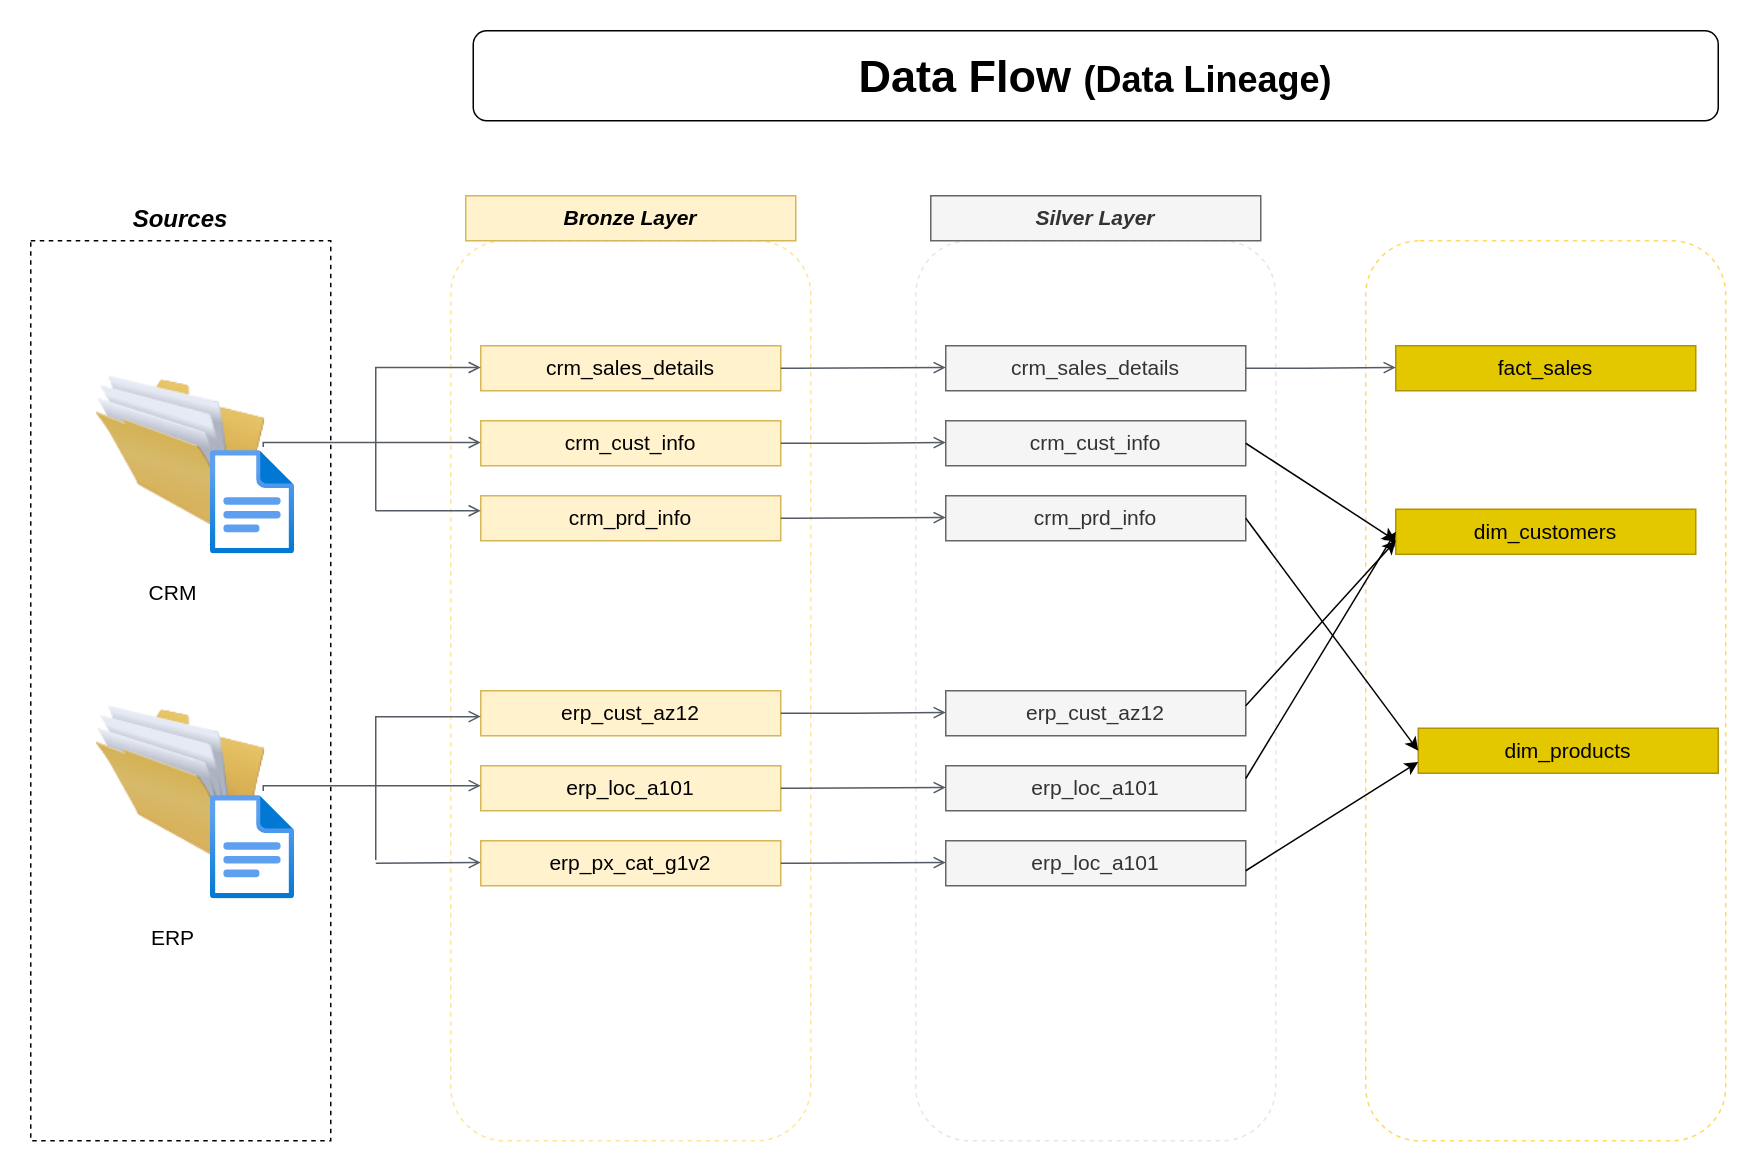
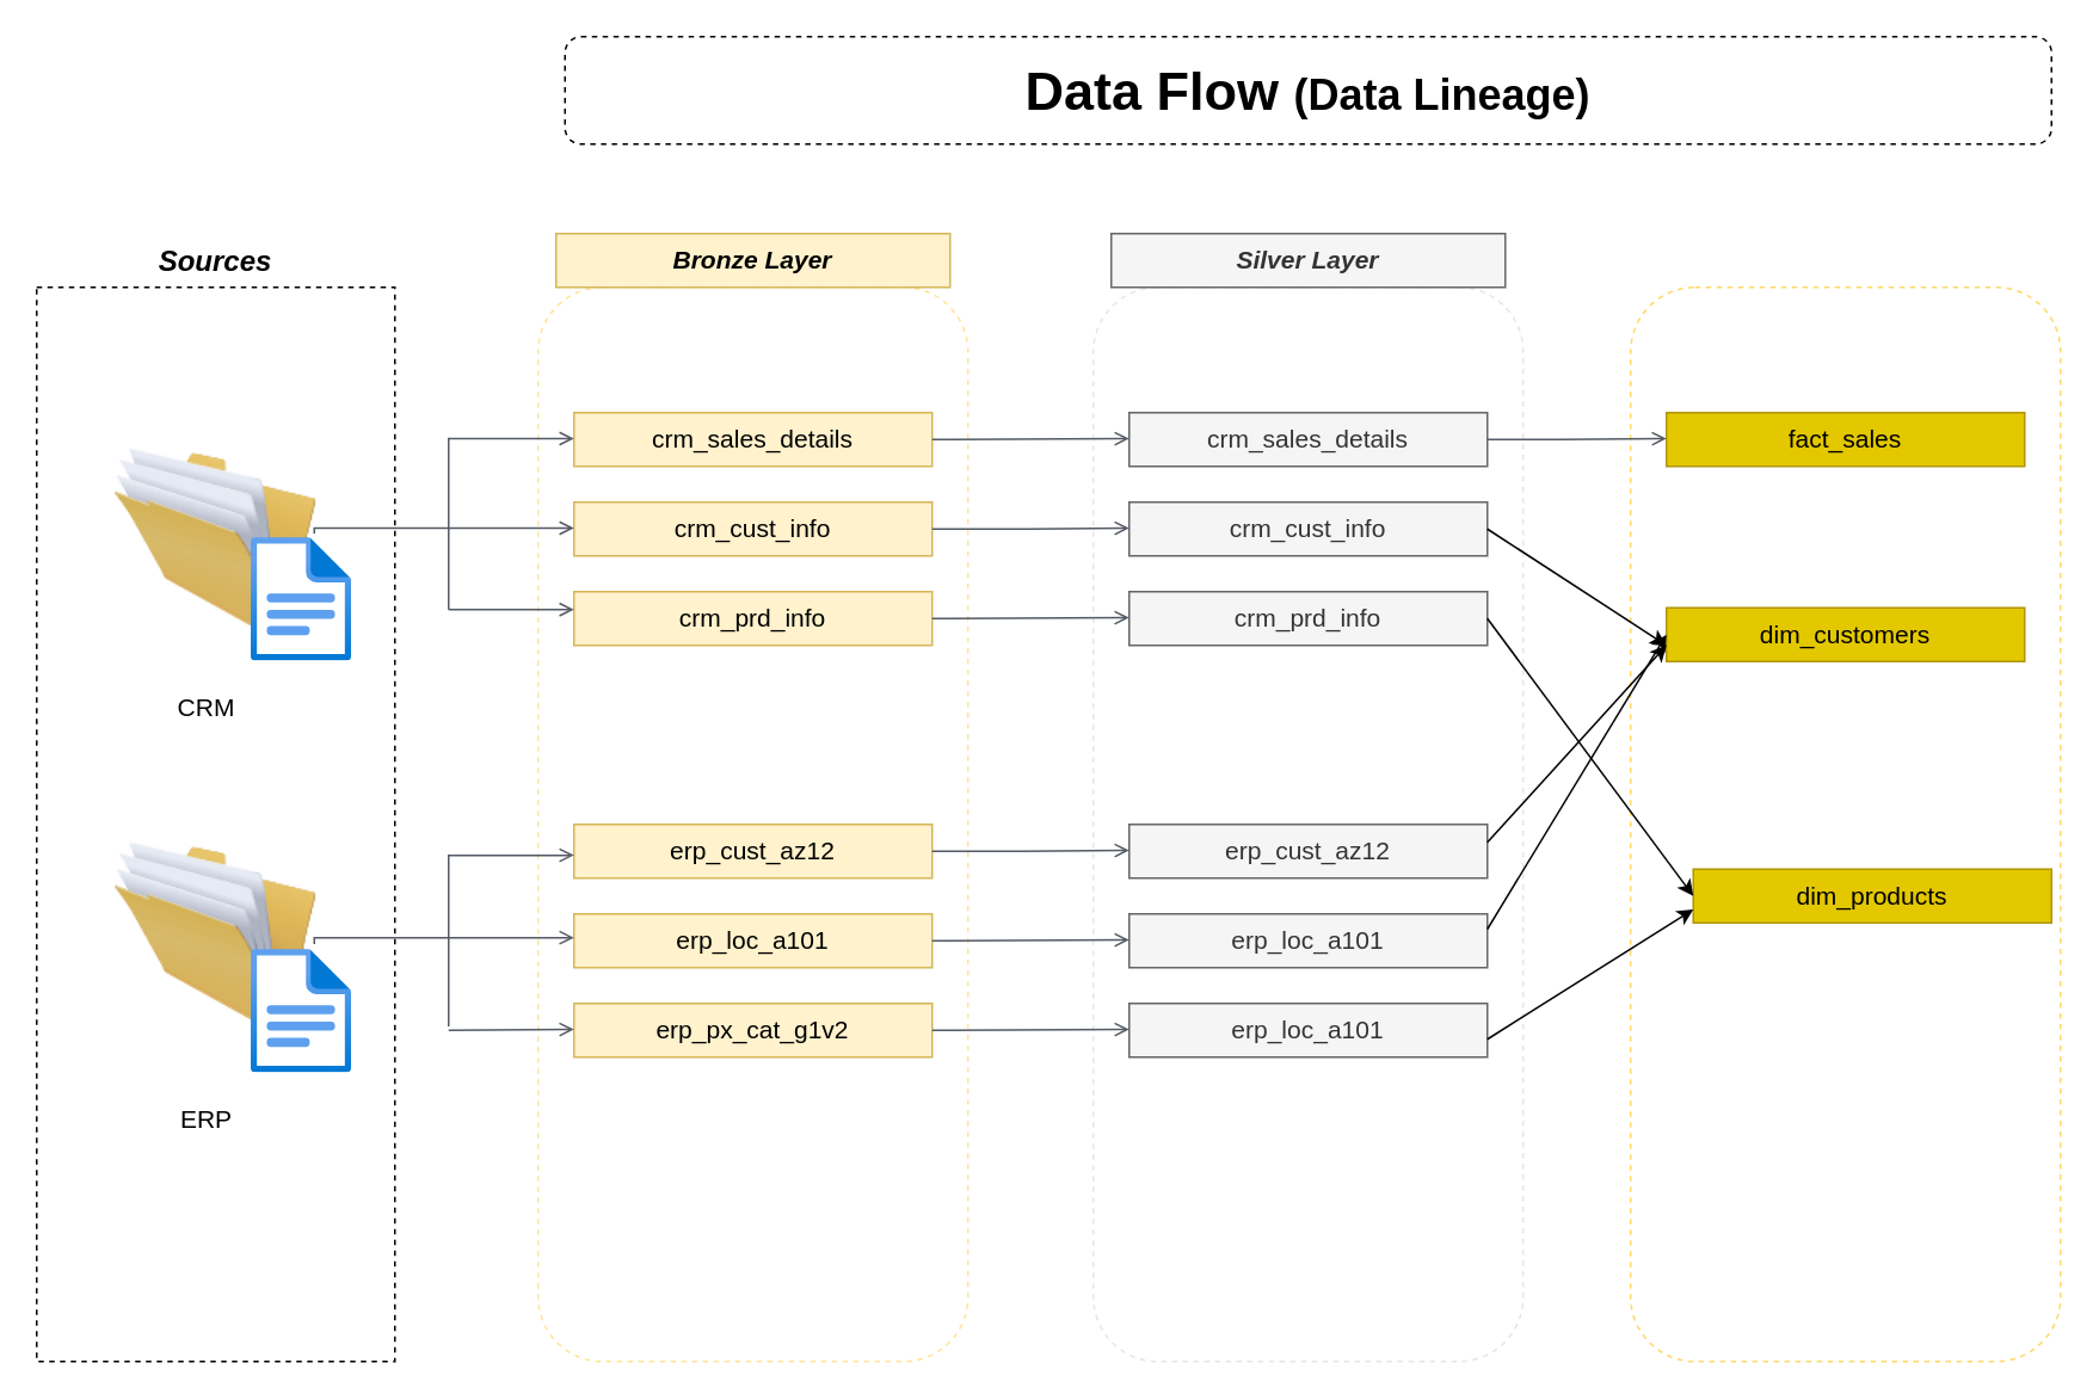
- <mxCell id="48" value="&lt;font style=&quot;&quot;&gt;&lt;b style=&quot;&quot;&gt;&lt;span style=&quot;font-size: 30px;&quot;&gt;Data Flow &lt;/span&gt;&lt;font style=&quot;font-size: 24px;&quot;&gt;(Data Lineage)&lt;/font&gt;&lt;/b&gt;&lt;/font&gt;" style="rounded=1;whiteSpace=wrap;html=1;" vertex="1" parent="1"><mxGeometry x="315" y="20" width="830" height="60" as="geometry" /></mxCell>
+ <mxCell id="48" value="&lt;font style=&quot;&quot;&gt;&lt;b style=&quot;&quot;&gt;&lt;span style=&quot;font-size: 30px;&quot;&gt;Data Flow &lt;/span&gt;&lt;font style=&quot;font-size: 24px;&quot;&gt;(Data Lineage)&lt;/font&gt;&lt;/b&gt;&lt;/font&gt;" style="rounded=1;whiteSpace=wrap;html=1;dashed=1;" vertex="1" parent="1"><mxGeometry x="315" y="20" width="830" height="60" as="geometry" /></mxCell>
